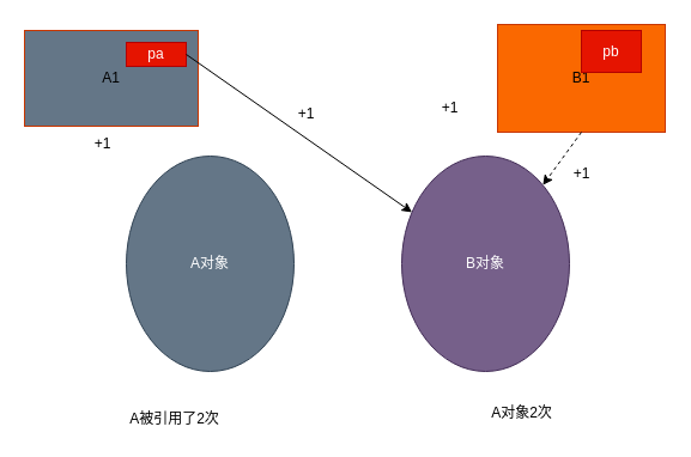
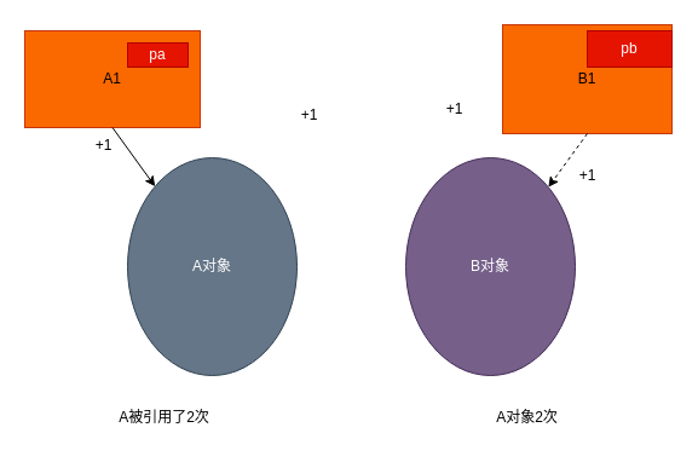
- <mxCell id="9" value="pb" style="rounded=0;whiteSpace=wrap;html=1;fillColor=#e51400;fontColor=#ffffff;strokeColor=#B20000;" parent="1" vertex="1"><mxGeometry x="485" y="25" width="50" height="35" as="geometry" /></mxCell>
+ <mxCell id="9" value="pb" style="rounded=0;whiteSpace=wrap;html=1;fillColor=#e51400;fontColor=#ffffff;strokeColor=#B20000;" parent="1" vertex="1"><mxGeometry x="485" y="25" width="70" height="30" as="geometry" /></mxCell>
- <mxCell id="4" value="A1" style="rounded=0;whiteSpace=wrap;html=1;fillColor=#647687;fontColor=#000000;strokeColor=#C73500;" parent="1" vertex="1"><mxGeometry x="20" y="25" width="145" height="80" as="geometry" /></mxCell>
+ <mxCell id="4" value="A1" style="rounded=0;whiteSpace=wrap;html=1;fillColor=#fa6800;fontColor=#000000;strokeColor=#C73500;" parent="1" vertex="1"><mxGeometry x="20" y="25" width="145" height="80" as="geometry" /></mxCell>
- <mxCell id="10" value="" style="endArrow=classic;html=1;rounded=0;exitX=1;exitY=0.5;exitDx=0;exitDy=0;" parent="1" source="8" target="3" edge="1"><mxGeometry width="50" height="50" relative="1" as="geometry"><mxPoint x="92.5" y="85" as="sourcePoint" /><mxPoint x="137.89" y="148.432" as="targetPoint" /></mxGeometry></mxCell>
+ <mxCell id="5" value="" style="endArrow=classic;html=1;rounded=0;exitX=0.5;exitY=1;exitDx=0;exitDy=0;" parent="1" source="4" target="2" edge="1"><mxGeometry width="50" height="50" relative="1" as="geometry"><mxPoint x="135" y="175" as="sourcePoint" /><mxPoint x="185" y="125" as="targetPoint" /></mxGeometry></mxCell>
- <mxCell id="15" value="A被引用了2次" style="text;html=1;align=center;verticalAlign=middle;resizable=0;points=[];autosize=1;strokeColor=none;fillColor=none;" parent="1" vertex="1"><mxGeometry x="95" y="335" width="100" height="30" as="geometry" /></mxCell>
+ <mxCell id="15" value="A被引用了2次" style="text;html=1;align=center;verticalAlign=middle;resizable=0;points=[];autosize=1;strokeColor=none;fillColor=none;" parent="1" vertex="1"><mxGeometry x="85" y="330" width="100" height="30" as="geometry" /></mxCell>
